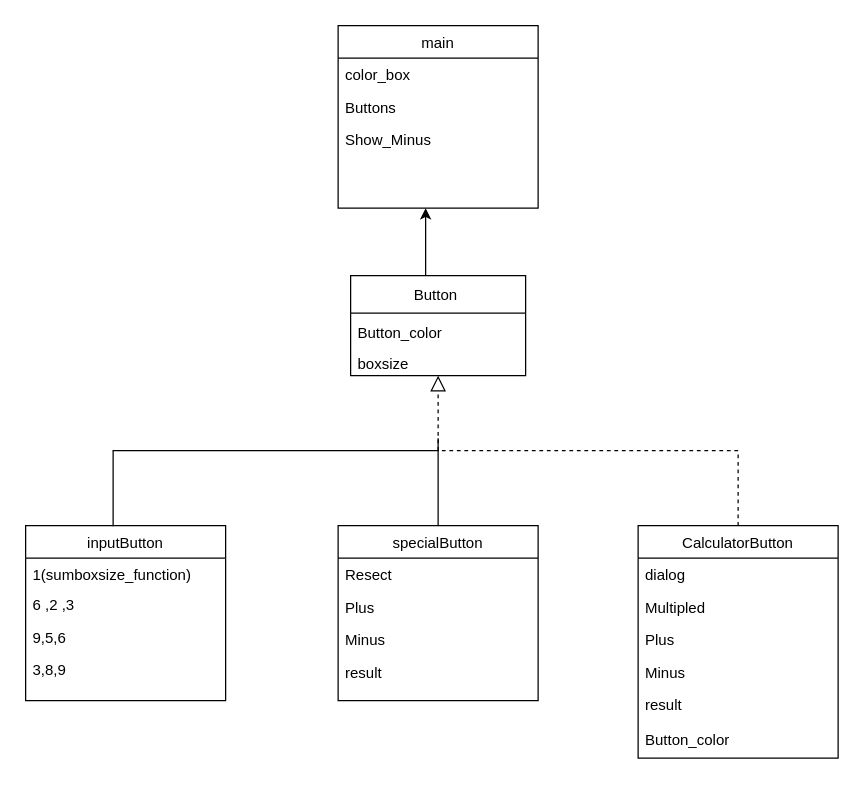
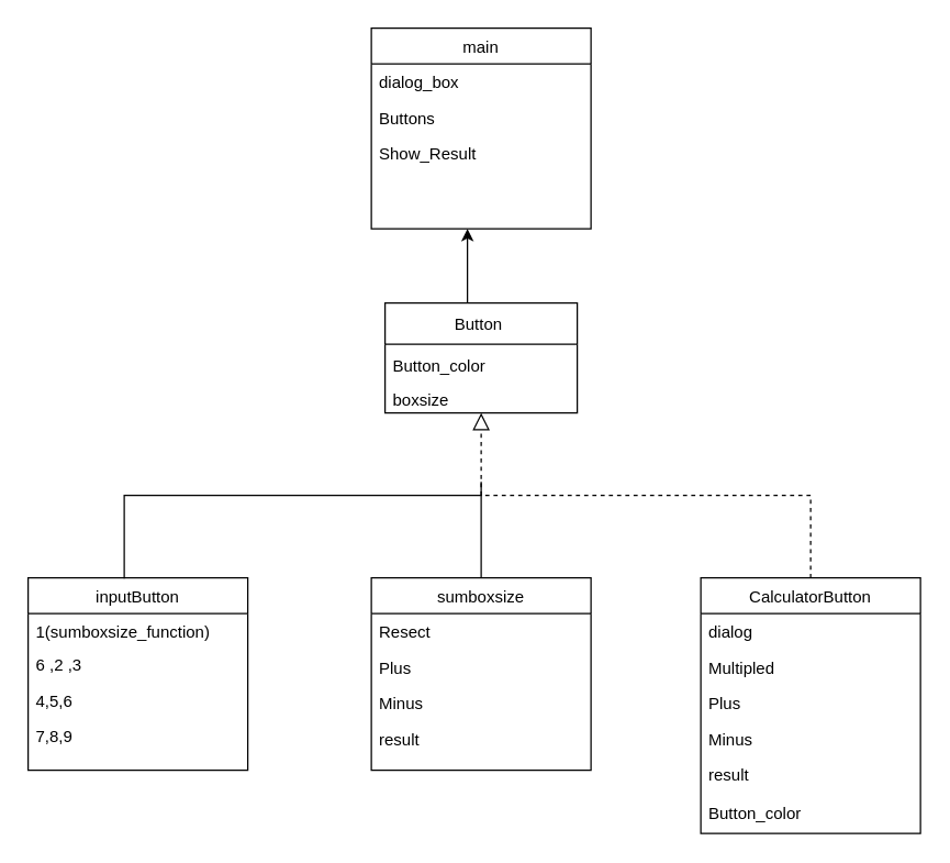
- <mxCell id="8" value="color_box" style="text;align=left;verticalAlign=top;spacingLeft=4;spacingRight=4;overflow=hidden;rotatable=0;points=[[0,0.5],[1,0.5]];portConstraint=eastwest;rounded=0;shadow=0;html=0;" vertex="1" parent="7"><mxGeometry y="26" width="160" height="26" as="geometry" /></mxCell>
+ <mxCell id="8" value="dialog_box" style="text;align=left;verticalAlign=top;spacingLeft=4;spacingRight=4;overflow=hidden;rotatable=0;points=[[0,0.5],[1,0.5]];portConstraint=eastwest;rounded=0;shadow=0;html=0;" vertex="1" parent="7"><mxGeometry y="26" width="160" height="26" as="geometry" /></mxCell>
- <mxCell id="10" value="Show_Minus" style="text;align=left;verticalAlign=top;spacingLeft=4;spacingRight=4;overflow=hidden;rotatable=0;points=[[0,0.5],[1,0.5]];portConstraint=eastwest;rounded=0;shadow=0;html=0;" vertex="1" parent="7"><mxGeometry y="78" width="160" height="26" as="geometry" /></mxCell>
+ <mxCell id="10" value="Show_Result" style="text;align=left;verticalAlign=top;spacingLeft=4;spacingRight=4;overflow=hidden;rotatable=0;points=[[0,0.5],[1,0.5]];portConstraint=eastwest;rounded=0;shadow=0;html=0;" vertex="1" parent="7"><mxGeometry y="78" width="160" height="26" as="geometry" /></mxCell>
- <mxCell id="14" value="specialButton" style="swimlane;fontStyle=0;align=center;verticalAlign=top;childLayout=stackLayout;horizontal=1;startSize=26;horizontalStack=0;resizeParent=1;resizeLast=0;collapsible=1;marginBottom=0;rounded=0;shadow=0;strokeWidth=1;" vertex="1" parent="1"><mxGeometry x="270" y="420" width="160" height="140" as="geometry"><mxRectangle x="130" y="380" width="160" height="26" as="alternateBounds" /></mxGeometry></mxCell>
+ <mxCell id="14" value="sumboxsize" style="swimlane;fontStyle=0;align=center;verticalAlign=top;childLayout=stackLayout;horizontal=1;startSize=26;horizontalStack=0;resizeParent=1;resizeLast=0;collapsible=1;marginBottom=0;rounded=0;shadow=0;strokeWidth=1;" vertex="1" parent="1"><mxGeometry x="270" y="420" width="160" height="140" as="geometry"><mxRectangle x="130" y="380" width="160" height="26" as="alternateBounds" /></mxGeometry></mxCell>
- <mxCell id="5" value="9,5,6" style="text;align=left;verticalAlign=top;spacingLeft=4;spacingRight=4;overflow=hidden;rotatable=0;points=[[0,0.5],[1,0.5]];portConstraint=eastwest;rounded=0;shadow=0;html=0;" parent="2" vertex="1"><mxGeometry y="76" width="160" height="26" as="geometry" /></mxCell>
+ <mxCell id="5" value="4,5,6" style="text;align=left;verticalAlign=top;spacingLeft=4;spacingRight=4;overflow=hidden;rotatable=0;points=[[0,0.5],[1,0.5]];portConstraint=eastwest;rounded=0;shadow=0;html=0;" parent="2" vertex="1"><mxGeometry y="76" width="160" height="26" as="geometry" /></mxCell>
- <mxCell id="6" value="3,8,9" style="text;align=left;verticalAlign=top;spacingLeft=4;spacingRight=4;overflow=hidden;rotatable=0;points=[[0,0.5],[1,0.5]];portConstraint=eastwest;rounded=0;shadow=0;html=0;" vertex="1" parent="2"><mxGeometry y="102" width="160" height="26" as="geometry" /></mxCell>
+ <mxCell id="6" value="7,8,9" style="text;align=left;verticalAlign=top;spacingLeft=4;spacingRight=4;overflow=hidden;rotatable=0;points=[[0,0.5],[1,0.5]];portConstraint=eastwest;rounded=0;shadow=0;html=0;" vertex="1" parent="2"><mxGeometry y="102" width="160" height="26" as="geometry" /></mxCell>
